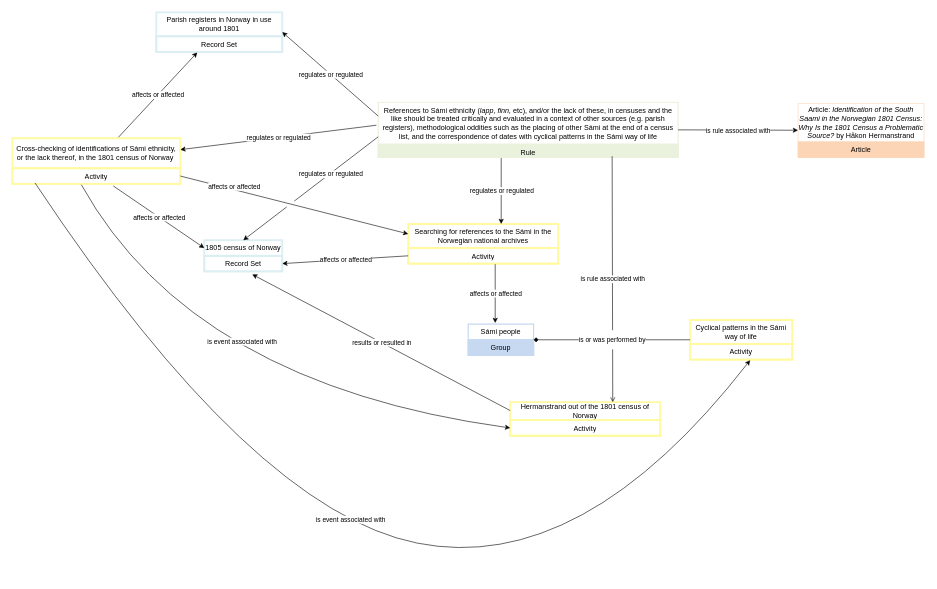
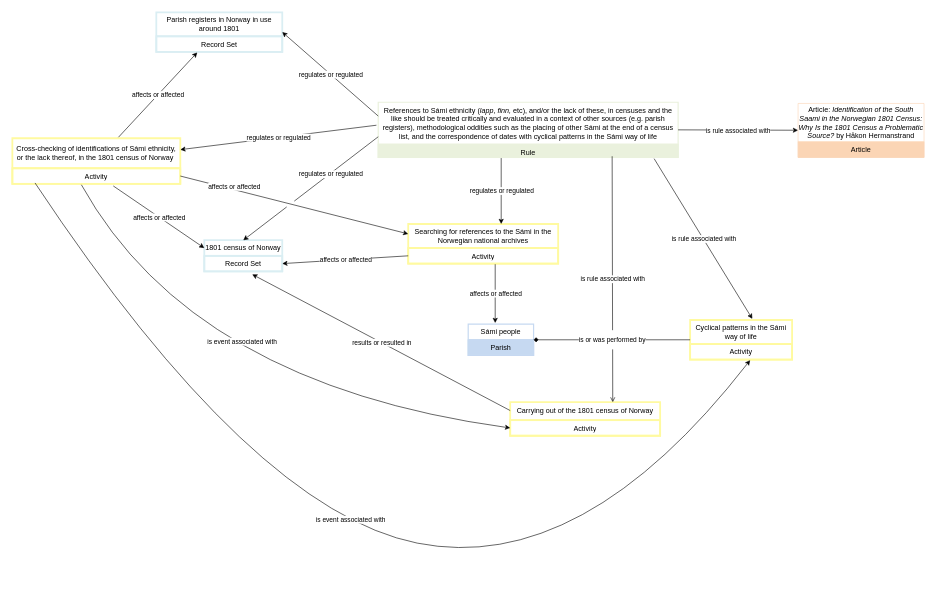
+ <mxCell id="30" value="" style="endArrow=classic;html=1;rounded=0;entryX=0.61;entryY=-0.029;entryDx=0;entryDy=0;entryPerimeter=0;jumpStyle=gap;jumpSize=32;exitX=0.92;exitY=1.091;exitDx=0;exitDy=0;exitPerimeter=0;" edge="1" parent="1" source="9" target="24"><mxGeometry relative="1" as="geometry"><mxPoint x="1080" y="270" as="sourcePoint" /><mxPoint x="1129.82" y="720" as="targetPoint" /></mxGeometry></mxCell>
+ <mxCell id="31" value="is rule associated with" style="edgeLabel;resizable=0;html=1;;align=center;verticalAlign=middle;" connectable="0" vertex="1" parent="30"><mxGeometry relative="1" as="geometry" /></mxCell>
- <mxCell id="2" value="1805 census of Norway" style="swimlane;fontStyle=0;childLayout=stackLayout;horizontal=1;startSize=26;strokeColor=#DAEEF3;strokeWidth=3;fillColor=none;horizontalStack=0;resizeParent=1;resizeParentMax=0;resizeLast=0;collapsible=1;marginBottom=0;whiteSpace=wrap;html=1;" parent="1" vertex="1"><mxGeometry x="340" y="400" width="130" height="52" as="geometry" /></mxCell>
+ <mxCell id="2" value="1801 census of Norway" style="swimlane;fontStyle=0;childLayout=stackLayout;horizontal=1;startSize=26;strokeColor=#DAEEF3;strokeWidth=3;fillColor=none;horizontalStack=0;resizeParent=1;resizeParentMax=0;resizeLast=0;collapsible=1;marginBottom=0;whiteSpace=wrap;html=1;" parent="1" vertex="1"><mxGeometry x="340" y="400" width="130" height="52" as="geometry" /></mxCell>
- <mxCell id="17" value="Group&lt;div&gt;&lt;br&gt;&lt;/div&gt;" style="text;strokeColor=#C6D9F1;strokeWidth=2;fillColor=#C6D9F1;align=center;verticalAlign=top;spacingLeft=4;spacingRight=4;overflow=hidden;rotatable=0;points=[[0,0.5],[1,0.5]];portConstraint=eastwest;whiteSpace=wrap;html=1;" vertex="1" parent="16"><mxGeometry y="26" width="109" height="26" as="geometry" /></mxCell>
+ <mxCell id="17" value="Parish&lt;div&gt;&lt;br&gt;&lt;/div&gt;" style="text;strokeColor=#C6D9F1;strokeWidth=2;fillColor=#C6D9F1;align=center;verticalAlign=top;spacingLeft=4;spacingRight=4;overflow=hidden;rotatable=0;points=[[0,0.5],[1,0.5]];portConstraint=eastwest;whiteSpace=wrap;html=1;" vertex="1" parent="16"><mxGeometry y="26" width="109" height="26" as="geometry" /></mxCell>
- <mxCell id="12" value="Hermanstrand out of the 1801 census of Norway" style="swimlane;fontStyle=0;childLayout=stackLayout;horizontal=1;startSize=30;strokeColor=#FFFAA0;strokeWidth=3;fillColor=none;horizontalStack=0;resizeParent=1;resizeParentMax=0;resizeLast=0;collapsible=1;marginBottom=0;whiteSpace=wrap;html=1;" vertex="1" parent="1"><mxGeometry x="850" y="670" width="250" height="56" as="geometry" /></mxCell>
+ <mxCell id="12" value="Carrying out of the 1801 census of Norway" style="swimlane;fontStyle=0;childLayout=stackLayout;horizontal=1;startSize=30;strokeColor=#FFFAA0;strokeWidth=3;fillColor=none;horizontalStack=0;resizeParent=1;resizeParentMax=0;resizeLast=0;collapsible=1;marginBottom=0;whiteSpace=wrap;html=1;" vertex="1" parent="1"><mxGeometry x="850" y="670" width="250" height="56" as="geometry" /></mxCell>
